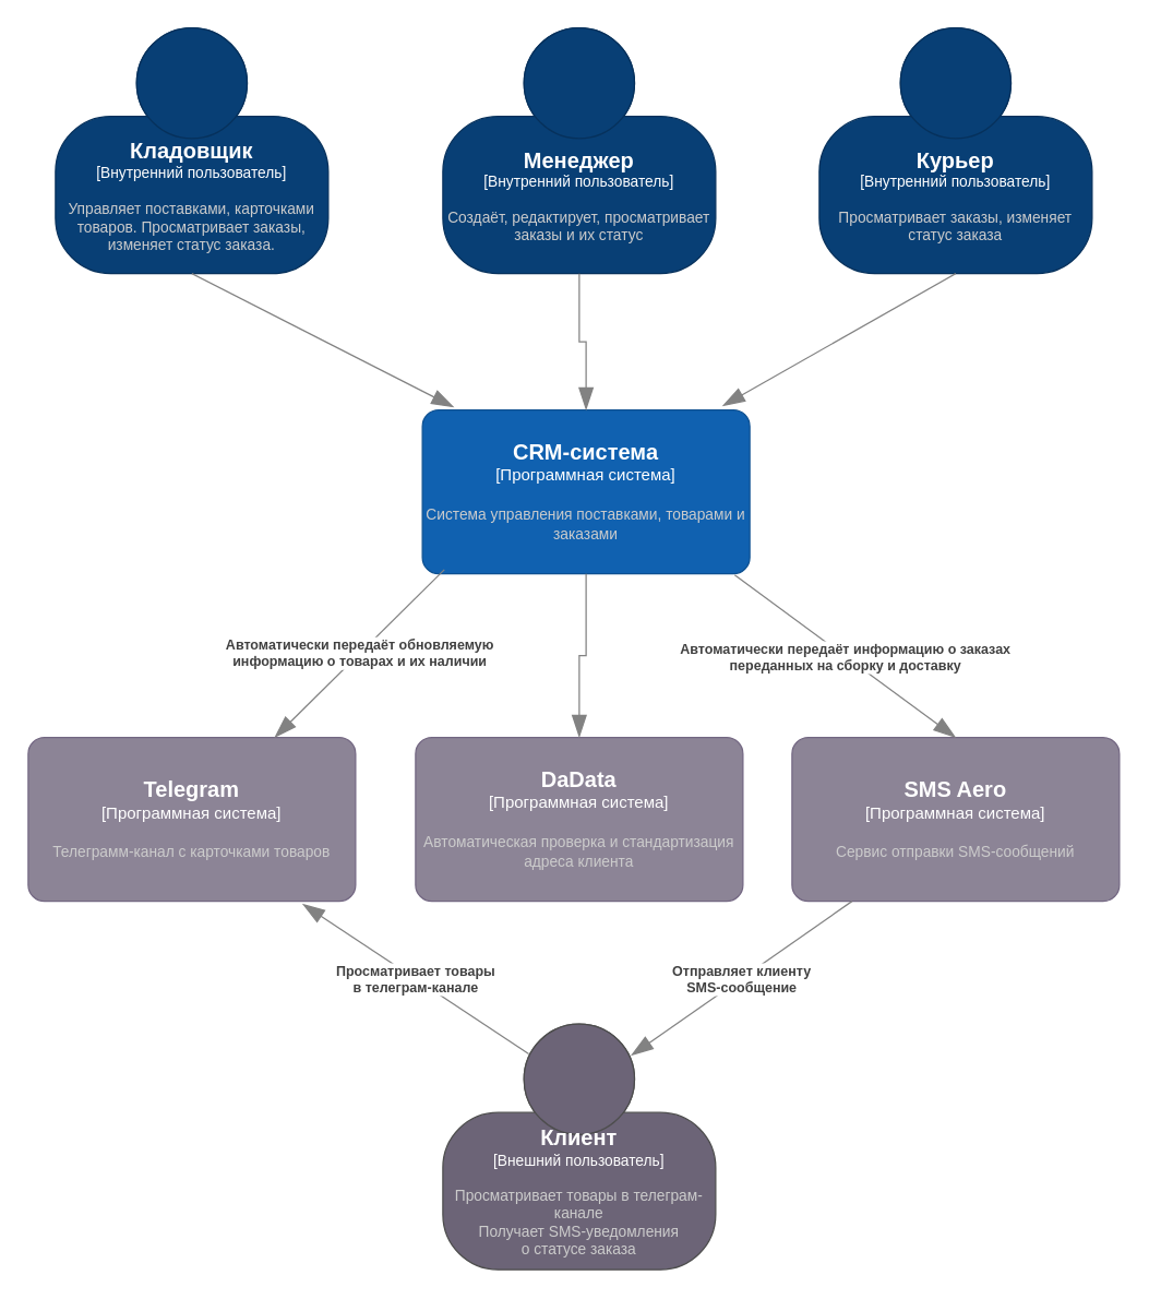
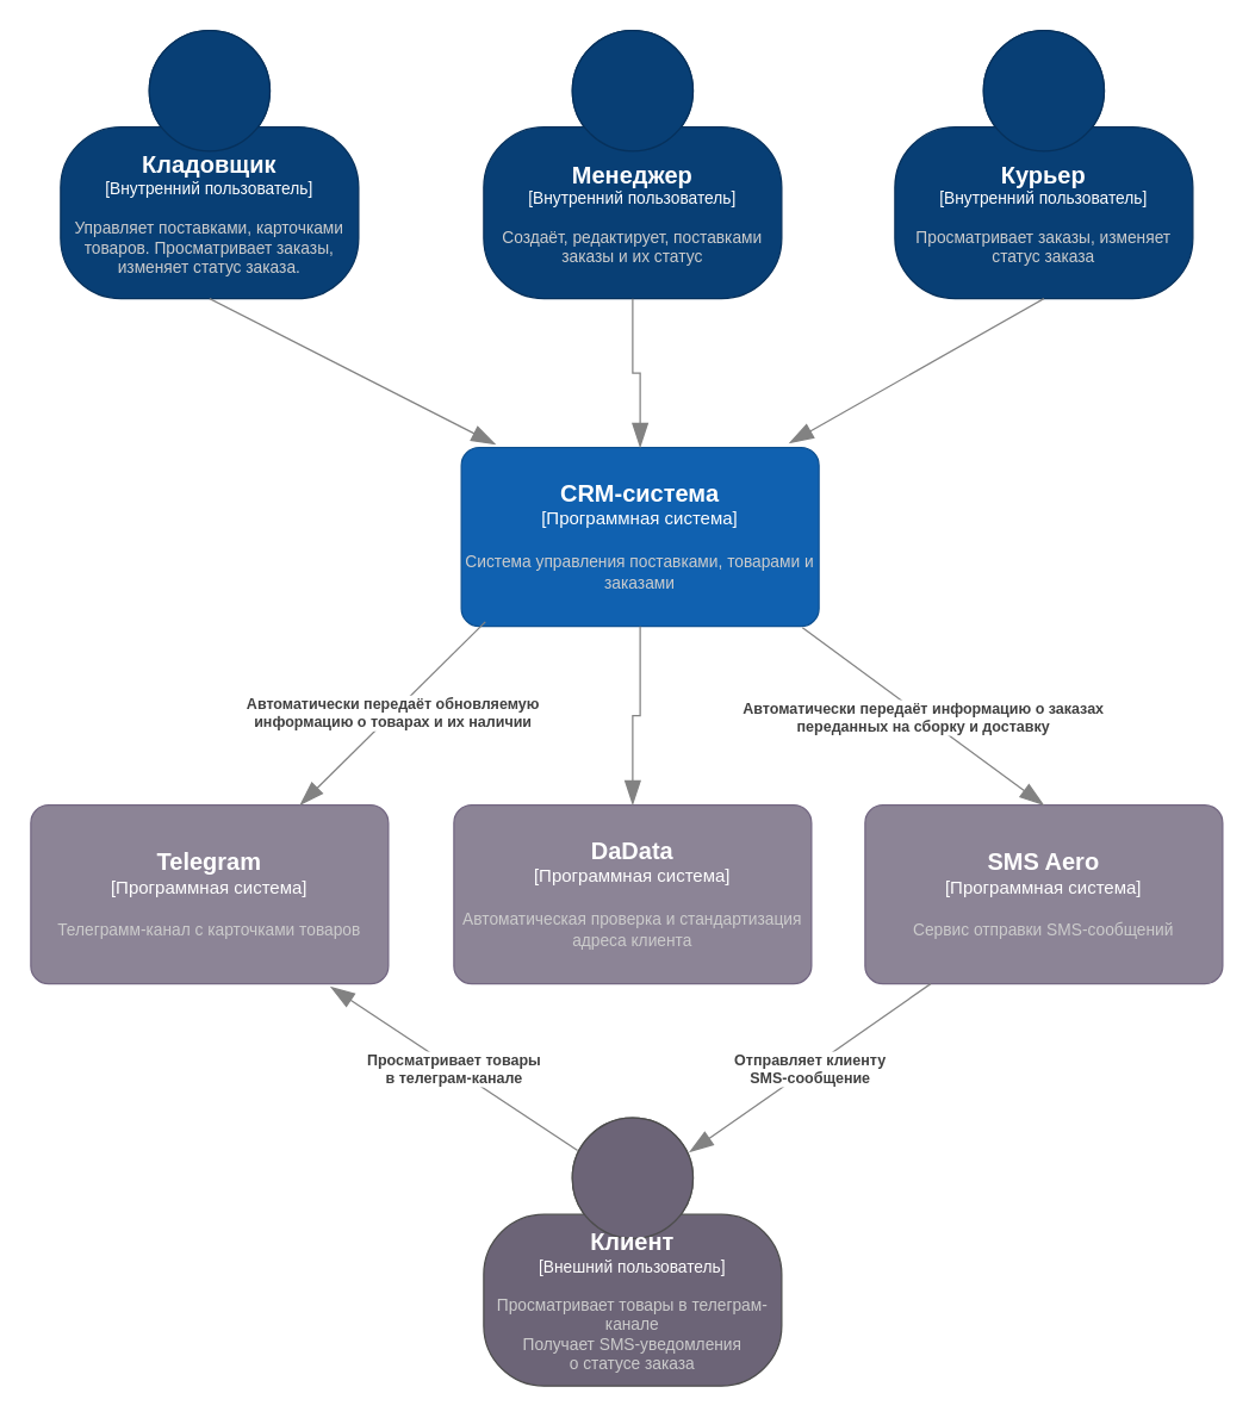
- <mxCell id="3" value="&lt;font style=&quot;font-size: 16px&quot;&gt;&lt;b&gt;Менеджер&lt;/b&gt;&lt;/font&gt;&lt;div&gt;[Внутренний пользователь]&lt;/div&gt;&lt;br&gt;&lt;div&gt;&lt;font style=&quot;font-size: 11px&quot;&gt;&lt;font color=&quot;#cccccc&quot;&gt;Создаёт, редактирует, просматривает заказы и их статус&lt;/font&gt;&lt;/div&gt;" style="html=1;fontSize=11;dashed=0;whiteSpace=wrap;fillColor=#083F75;strokeColor=#06315C;fontColor=#ffffff;shape=mxgraph.c4.person2;align=center;metaEdit=1;points=[[0.5,0,0],[1,0.5,0],[1,0.75,0],[0.75,1,0],[0.5,1,0],[0.25,1,0],[0,0.75,0],[0,0.5,0]];resizable=0;" vertex="1" parent="1"><mxGeometry x="324" y="20" width="200" height="180" as="geometry" /></mxCell>
+ <mxCell id="3" value="&lt;font style=&quot;font-size: 16px&quot;&gt;&lt;b&gt;Менеджер&lt;/b&gt;&lt;/font&gt;&lt;div&gt;[Внутренний пользователь]&lt;/div&gt;&lt;br&gt;&lt;div&gt;&lt;font style=&quot;font-size: 11px&quot;&gt;&lt;font color=&quot;#cccccc&quot;&gt;Создаёт, редактирует, поставками заказы и их статус&lt;/font&gt;&lt;/div&gt;" style="html=1;fontSize=11;dashed=0;whiteSpace=wrap;fillColor=#083F75;strokeColor=#06315C;fontColor=#ffffff;shape=mxgraph.c4.person2;align=center;metaEdit=1;points=[[0.5,0,0],[1,0.5,0],[1,0.75,0],[0.75,1,0],[0.5,1,0],[0.25,1,0],[0,0.75,0],[0,0.5,0]];resizable=0;" vertex="1" parent="1"><mxGeometry x="324" y="20" width="200" height="180" as="geometry" /></mxCell>
